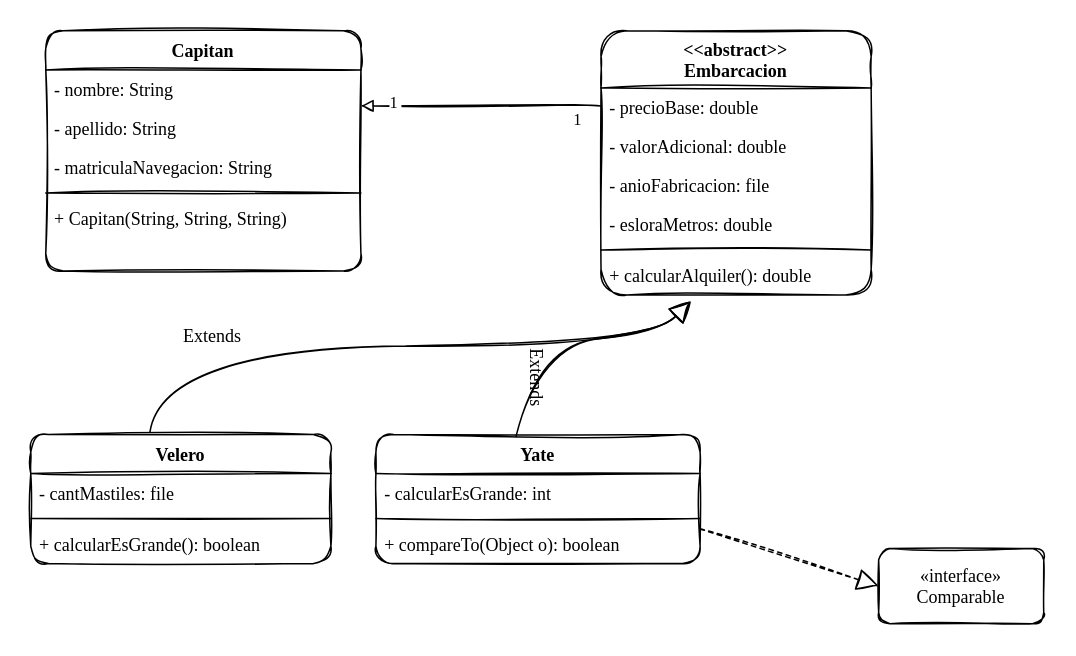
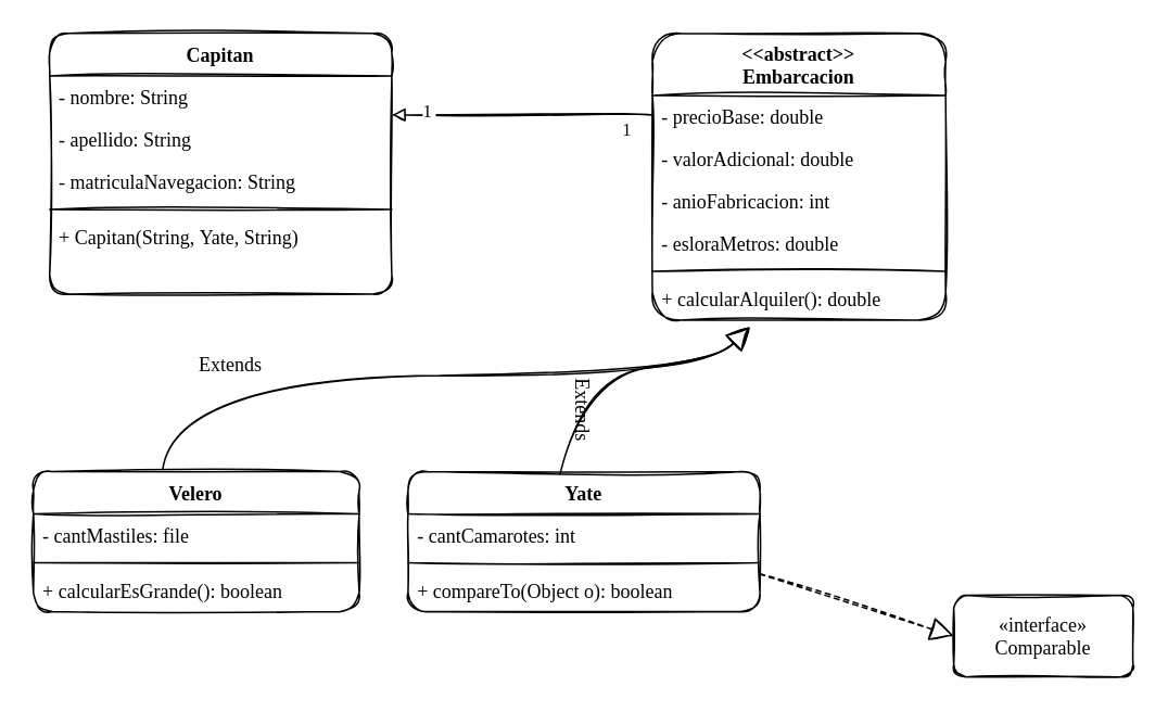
- <mxCell id="5" value="- anioFabricacion: file" style="text;strokeColor=none;fillColor=none;align=left;verticalAlign=top;spacingLeft=4;spacingRight=4;overflow=hidden;rotatable=0;points=[[0,0.5],[1,0.5]];portConstraint=eastwest;sketch=1;rounded=1;fontFamily=architect daughter;fontSource=https%3A%2F%2Ffonts.googleapis.com%2Fcss%3Ffamily%3Darchitect%2Bdaughter;" parent="2" vertex="1"><mxGeometry y="90" width="180" height="26" as="geometry" /></mxCell>
+ <mxCell id="5" value="- anioFabricacion: int" style="text;strokeColor=none;fillColor=none;align=left;verticalAlign=top;spacingLeft=4;spacingRight=4;overflow=hidden;rotatable=0;points=[[0,0.5],[1,0.5]];portConstraint=eastwest;sketch=1;rounded=1;fontFamily=architect daughter;fontSource=https%3A%2F%2Ffonts.googleapis.com%2Fcss%3Ffamily%3Darchitect%2Bdaughter;" parent="2" vertex="1"><mxGeometry y="90" width="180" height="26" as="geometry" /></mxCell>
- <mxCell id="14" value="+ Capitan(String, String, String)" style="text;strokeColor=none;fillColor=none;align=left;verticalAlign=top;spacingLeft=4;spacingRight=4;overflow=hidden;rotatable=0;points=[[0,0.5],[1,0.5]];portConstraint=eastwest;sketch=1;rounded=1;fontFamily=architect daughter;fontSource=https%3A%2F%2Ffonts.googleapis.com%2Fcss%3Ffamily%3Darchitect%2Bdaughter;" vertex="1" parent="9"><mxGeometry y="112" width="210" height="48" as="geometry" /></mxCell>
+ <mxCell id="14" value="+ Capitan(String, Yate, String)" style="text;strokeColor=none;fillColor=none;align=left;verticalAlign=top;spacingLeft=4;spacingRight=4;overflow=hidden;rotatable=0;points=[[0,0.5],[1,0.5]];portConstraint=eastwest;sketch=1;rounded=1;fontFamily=architect daughter;fontSource=https%3A%2F%2Ffonts.googleapis.com%2Fcss%3Ffamily%3Darchitect%2Bdaughter;" vertex="1" parent="9"><mxGeometry y="112" width="210" height="48" as="geometry" /></mxCell>
- <mxCell id="20" value="- calcularEsGrande: int" style="text;strokeColor=none;fillColor=none;align=left;verticalAlign=top;spacingLeft=4;spacingRight=4;overflow=hidden;rotatable=0;points=[[0,0.5],[1,0.5]];portConstraint=eastwest;sketch=1;rounded=1;fontFamily=architect daughter;fontSource=https%3A%2F%2Ffonts.googleapis.com%2Fcss%3Ffamily%3Darchitect%2Bdaughter;" parent="19" vertex="1"><mxGeometry y="26" width="216" height="26" as="geometry" /></mxCell>
+ <mxCell id="20" value="- cantCamarotes: int" style="text;strokeColor=none;fillColor=none;align=left;verticalAlign=top;spacingLeft=4;spacingRight=4;overflow=hidden;rotatable=0;points=[[0,0.5],[1,0.5]];portConstraint=eastwest;sketch=1;rounded=1;fontFamily=architect daughter;fontSource=https%3A%2F%2Ffonts.googleapis.com%2Fcss%3Ffamily%3Darchitect%2Bdaughter;" parent="19" vertex="1"><mxGeometry y="26" width="216" height="26" as="geometry" /></mxCell>
